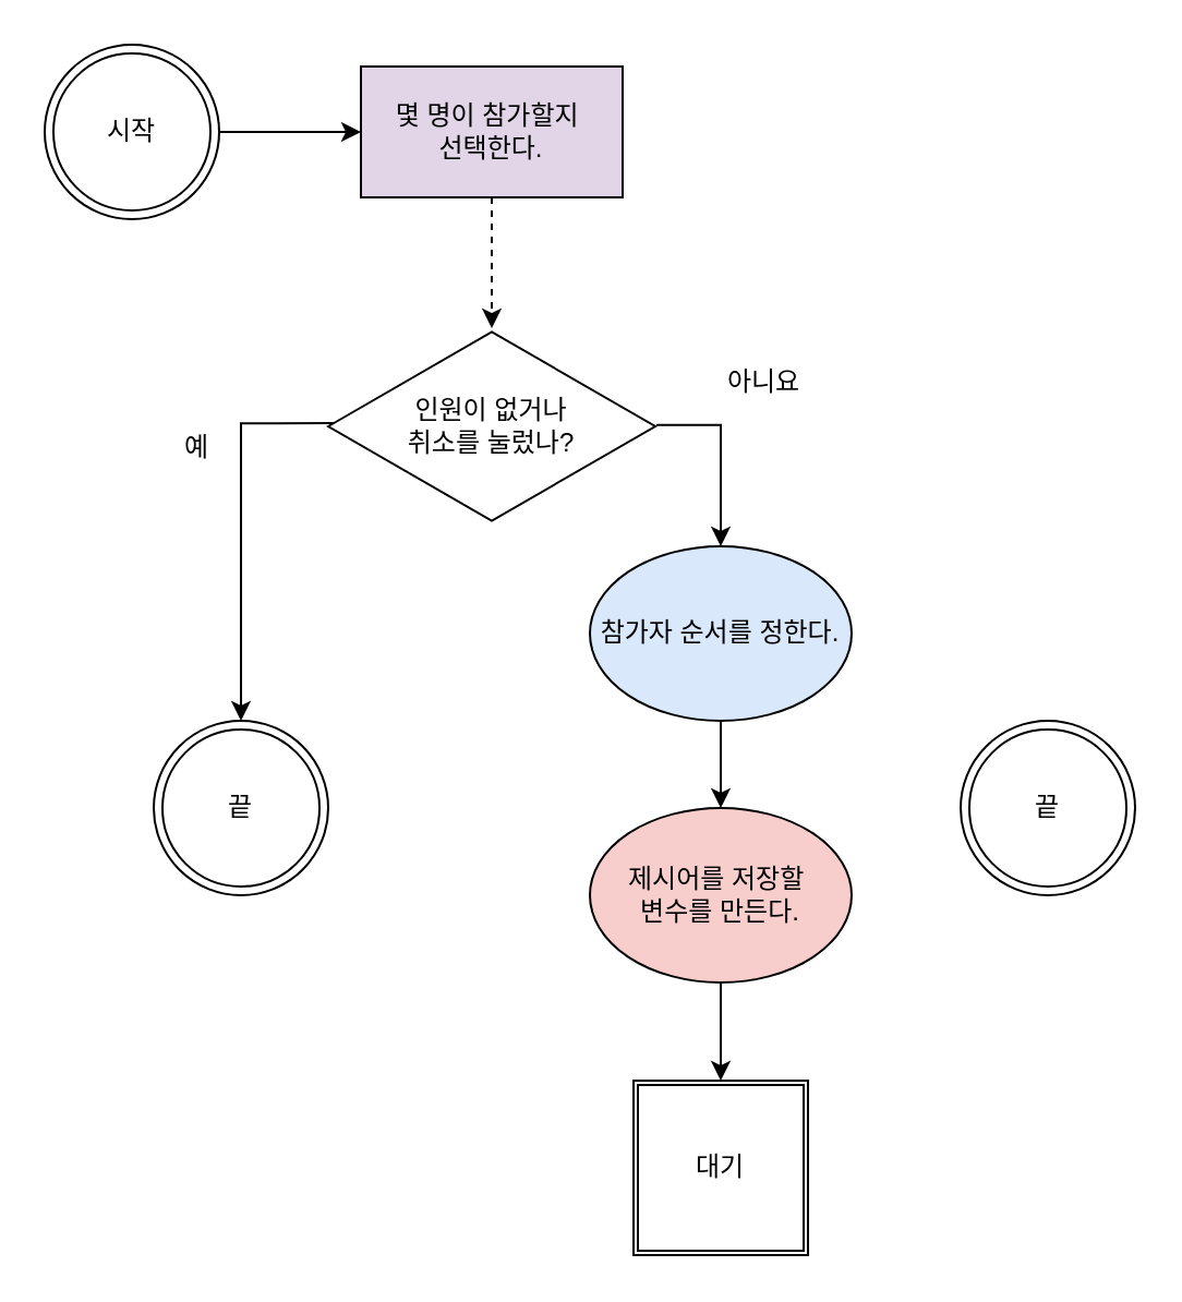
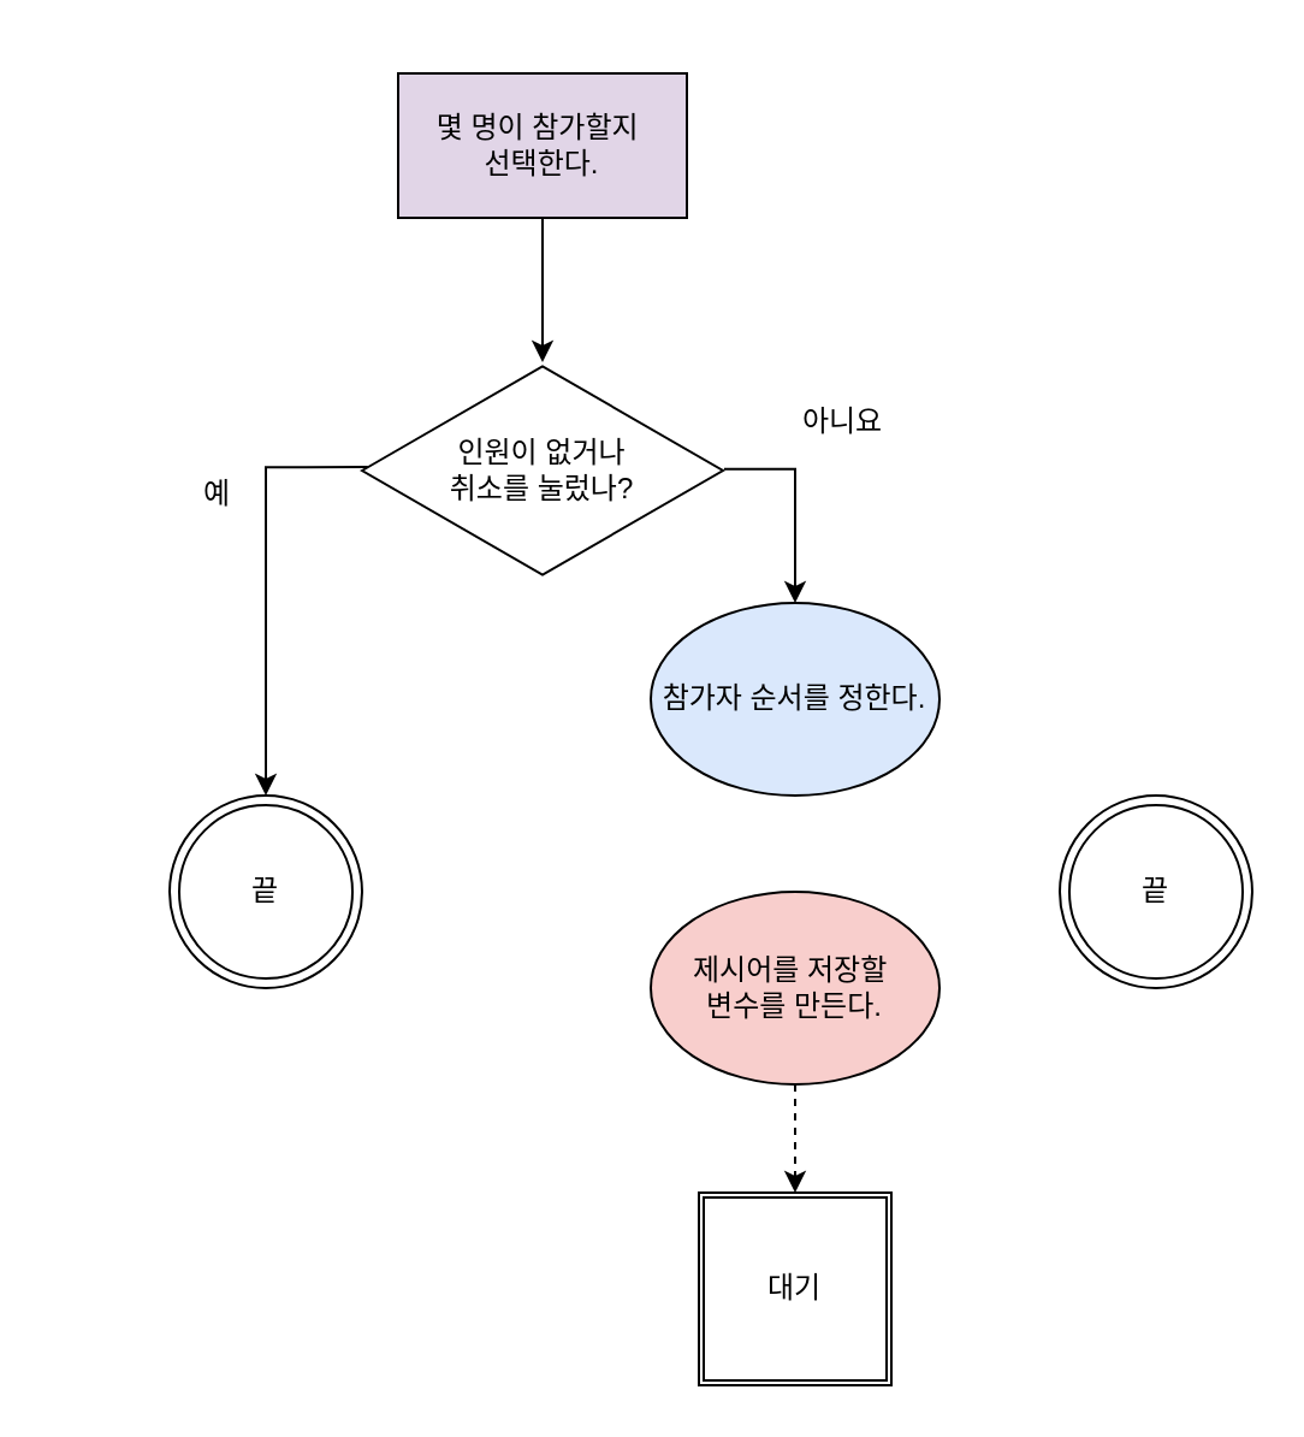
- <mxCell id="4" value="시작" style="ellipse;shape=doubleEllipse;whiteSpace=wrap;html=1;aspect=fixed;" parent="1" vertex="1"><mxGeometry x="20" y="20" width="80" height="80" as="geometry" /></mxCell>
- <mxCell id="3" value="" style="edgeStyle=orthogonalEdgeStyle;rounded=0;orthogonalLoop=1;jettySize=auto;html=1;" edge="1" parent="1" source="4" target="6"><mxGeometry relative="1" as="geometry" /></mxCell>
- <mxCell id="5" value="" style="edgeStyle=orthogonalEdgeStyle;rounded=0;orthogonalLoop=1;jettySize=auto;html=1;dashed=1;" edge="1" parent="1" source="6" target="9"><mxGeometry relative="1" as="geometry" /></mxCell>
+ <mxCell id="5" value="" style="edgeStyle=orthogonalEdgeStyle;rounded=0;orthogonalLoop=1;jettySize=auto;html=1;" edge="1" parent="1" source="6" target="9"><mxGeometry relative="1" as="geometry" /></mxCell>
- <mxCell id="13" value="" style="edgeStyle=orthogonalEdgeStyle;rounded=0;orthogonalLoop=1;jettySize=auto;html=1;" edge="1" parent="1" source="14" target="17"><mxGeometry relative="1" as="geometry" /></mxCell>
- <mxCell id="16" value="" style="edgeStyle=orthogonalEdgeStyle;rounded=0;orthogonalLoop=1;jettySize=auto;html=1;" edge="1" parent="1" source="17" target="15"><mxGeometry relative="1" as="geometry" /></mxCell>
+ <mxCell id="16" value="" style="edgeStyle=orthogonalEdgeStyle;rounded=0;orthogonalLoop=1;jettySize=auto;html=1;dashed=1;" edge="1" parent="1" source="17" target="15"><mxGeometry relative="1" as="geometry" /></mxCell>
